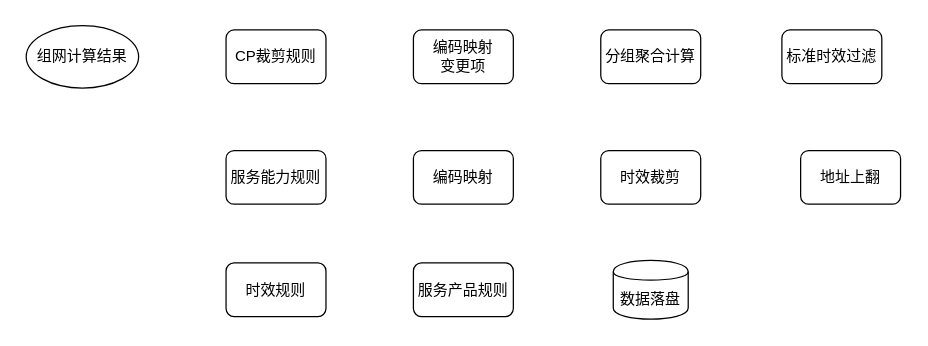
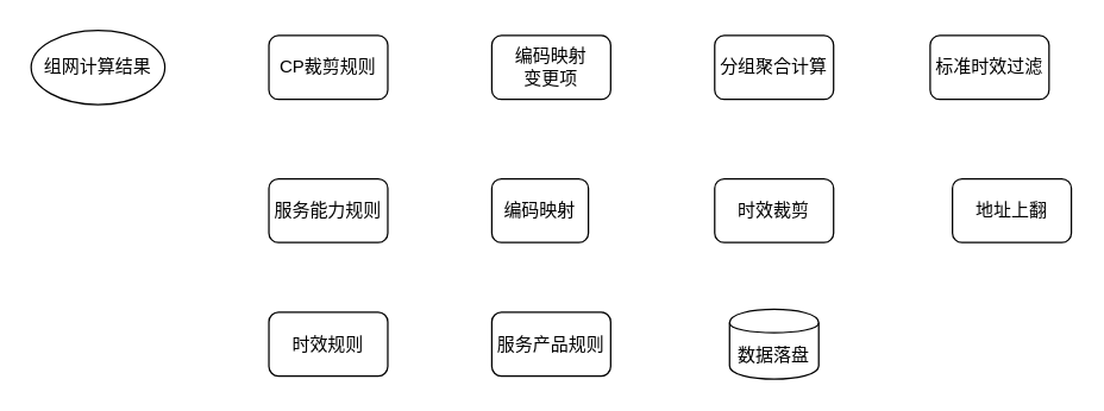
- <mxCell id="9" value="编码映射" style="rounded=1;whiteSpace=wrap;html=1;" vertex="1" parent="1"><mxGeometry x="330" y="120" width="80" height="43" as="geometry" /></mxCell>
+ <mxCell id="9" value="编码映射" style="rounded=1;whiteSpace=wrap;html=1;" vertex="1" parent="1"><mxGeometry x="330" y="120" width="65" height="43" as="geometry" /></mxCell>
